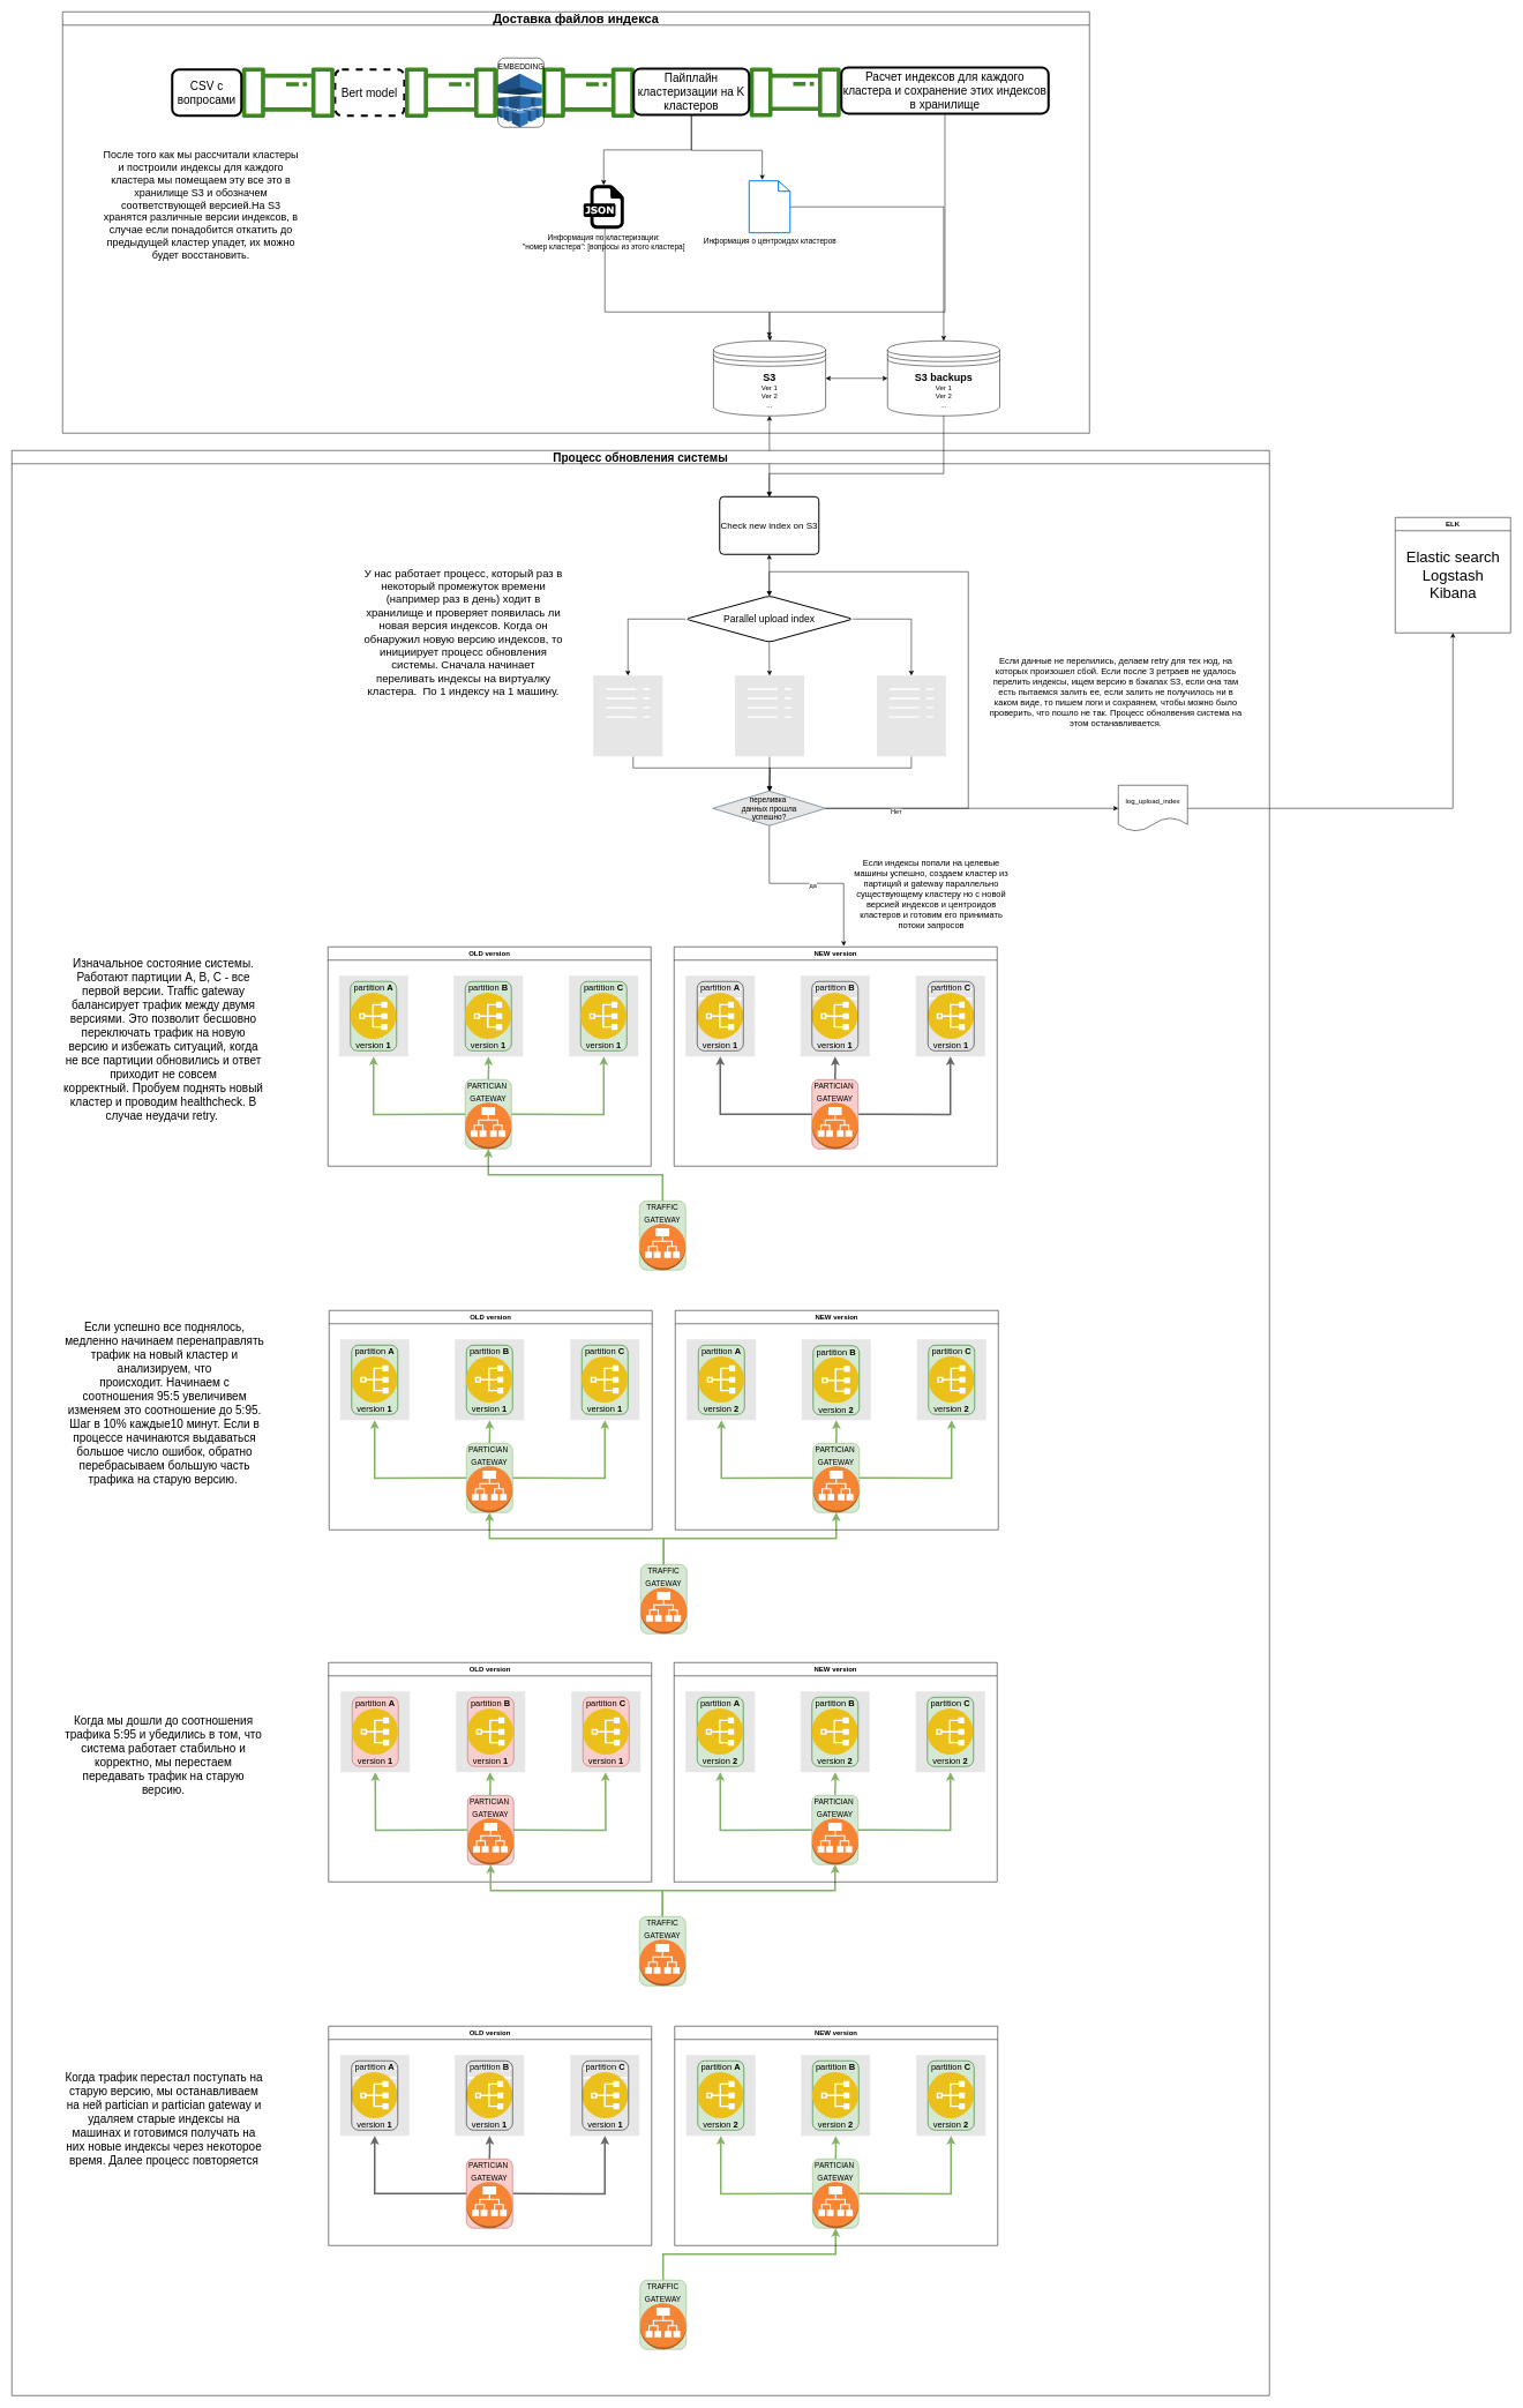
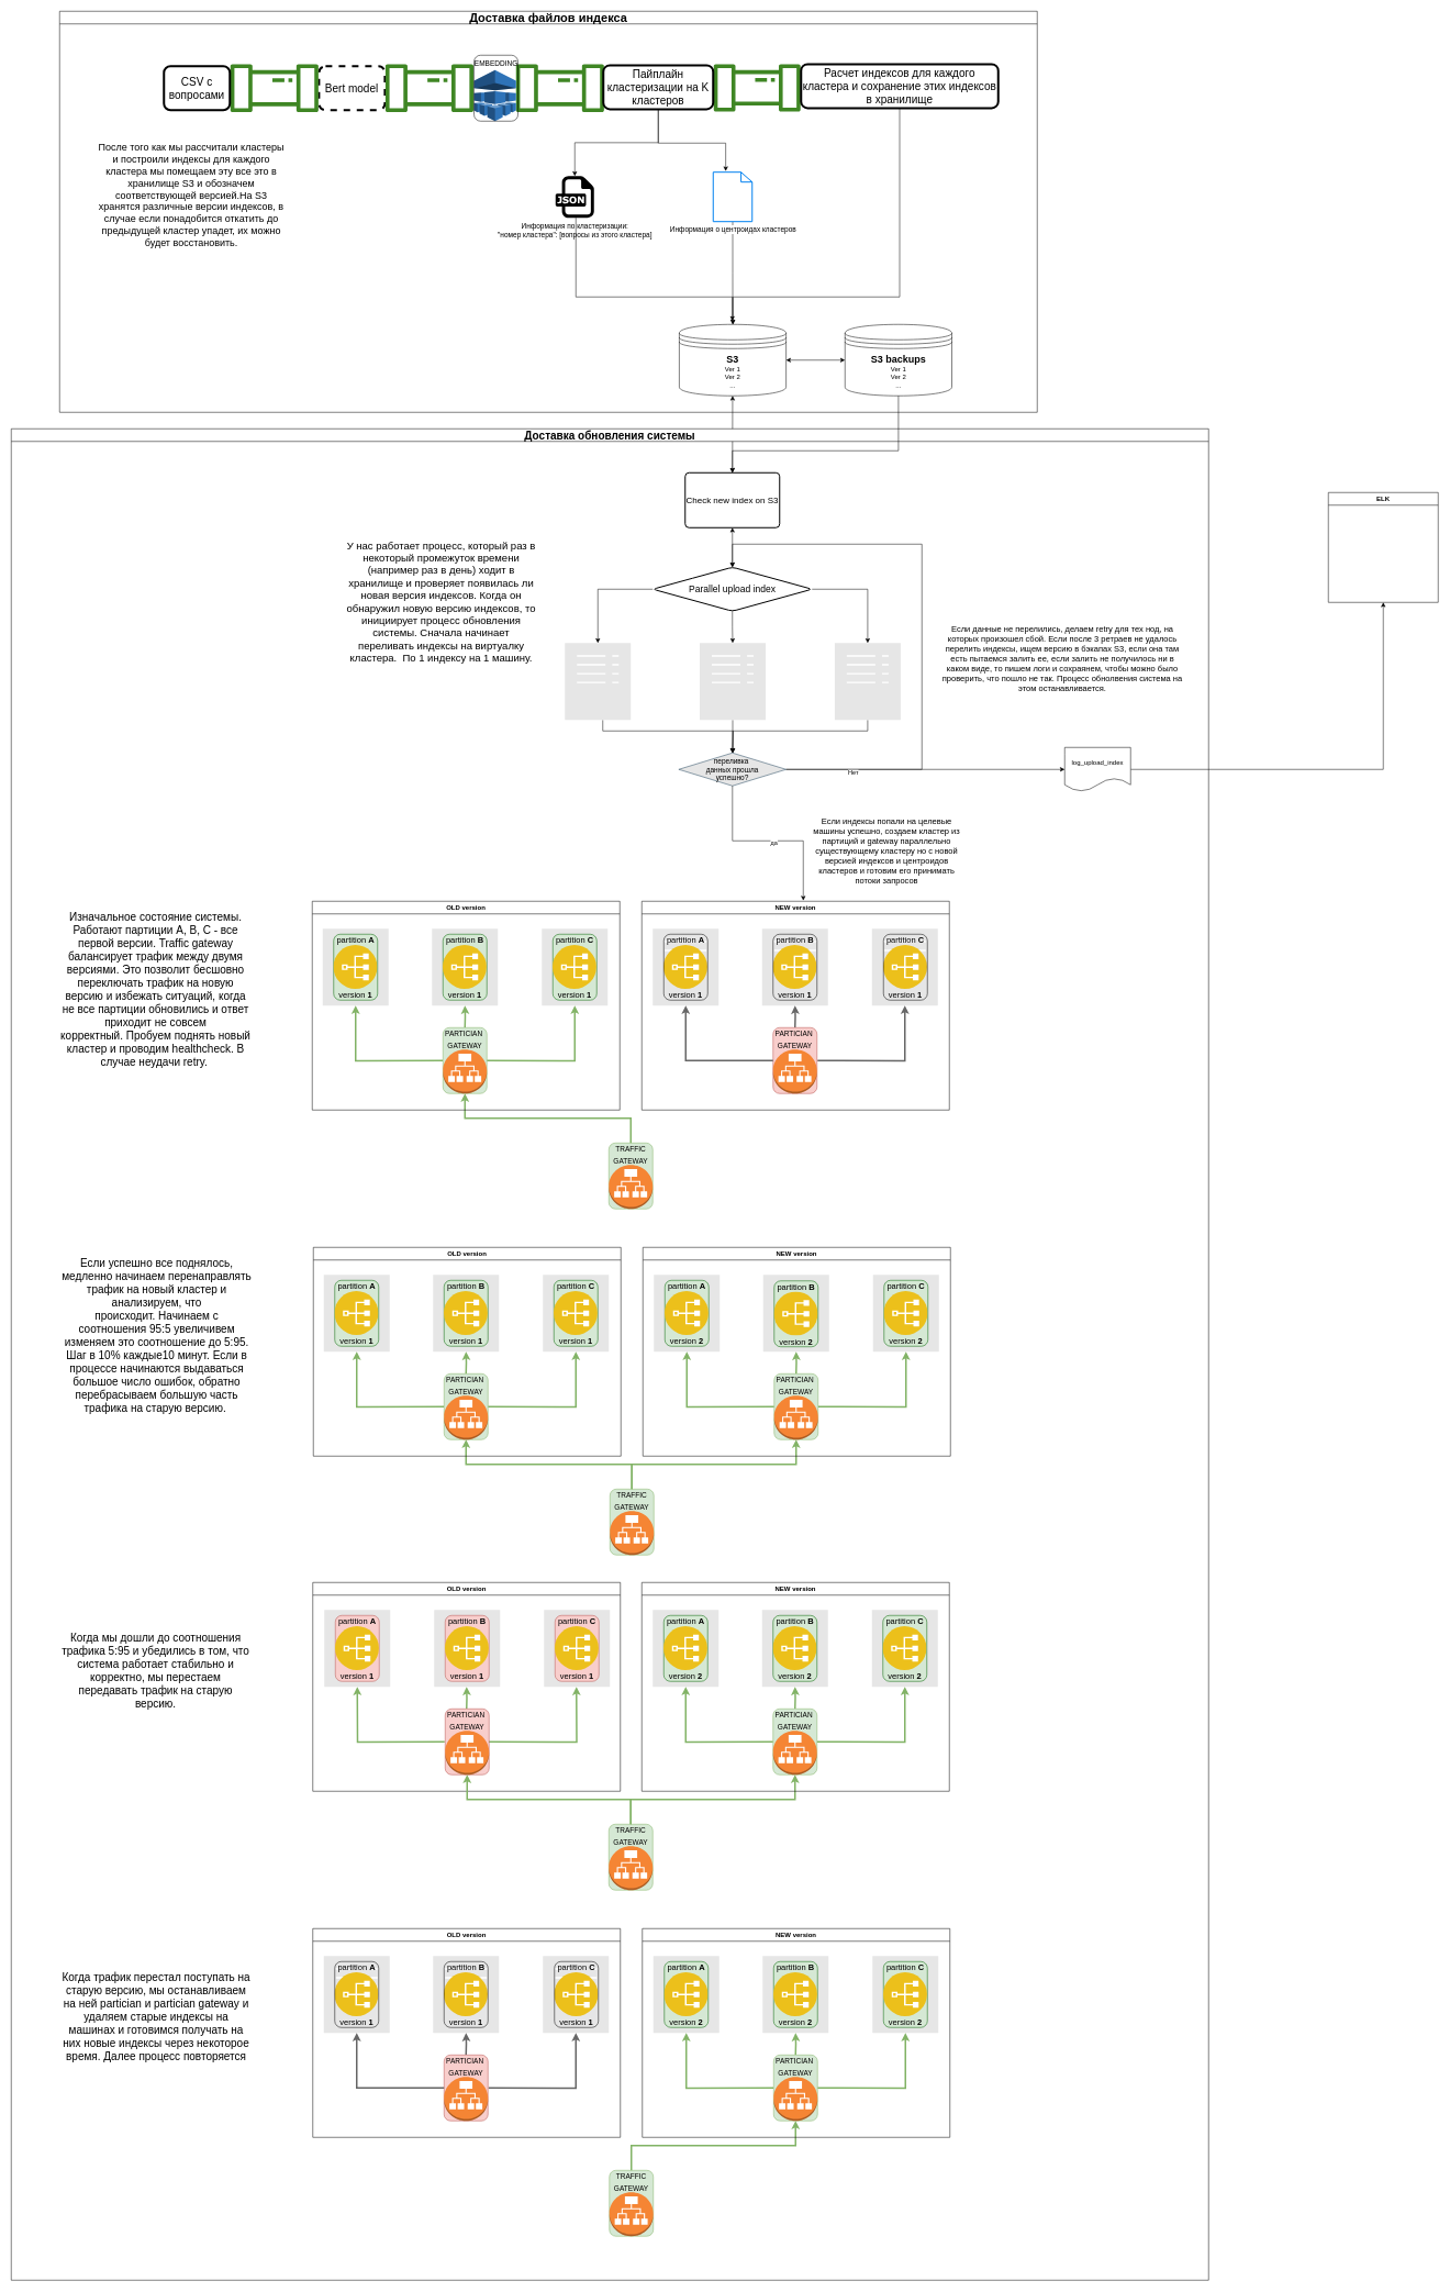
- <mxCell id="76" style="edgeStyle=orthogonalEdgeStyle;rounded=0;orthogonalLoop=1;jettySize=auto;html=1;" parent="1" source="77" target="169" edge="1"><mxGeometry relative="1" as="geometry" /></mxCell>
+ <mxCell id="76" style="edgeStyle=orthogonalEdgeStyle;rounded=0;orthogonalLoop=1;jettySize=auto;html=1;" parent="1" source="77" target="79" edge="1"><mxGeometry relative="1" as="geometry" /></mxCell>
- <mxCell id="170" value="Процесс обновления системы" style="swimlane;whiteSpace=wrap;html=1;startSize=23;fontSize=20;" vertex="1" parent="1"><mxGeometry x="20" y="780" width="2180" height="3370" as="geometry" /></mxCell>
+ <mxCell id="170" value="Доставка обновления системы" style="swimlane;whiteSpace=wrap;html=1;startSize=23;fontSize=20;" vertex="1" parent="1"><mxGeometry x="20" y="780" width="2180" height="3370" as="geometry" /></mxCell>
- <mxCell id="312" value="Elastic search&lt;br style=&quot;font-size: 26px;&quot;&gt;Logstash&lt;br style=&quot;font-size: 26px;&quot;&gt;Kibana" style="text;html=1;align=center;verticalAlign=middle;resizable=0;points=[];autosize=1;strokeColor=none;fillColor=none;fontSize=26;" vertex="1" parent="311"><mxGeometry x="5" y="45" width="190" height="110" as="geometry" /></mxCell>
